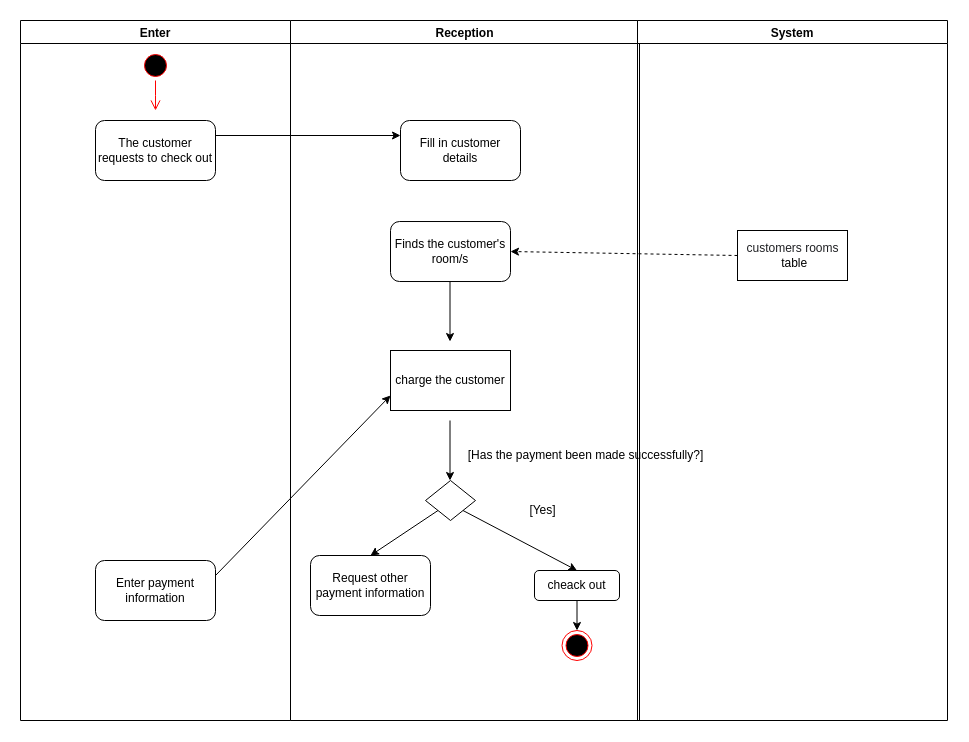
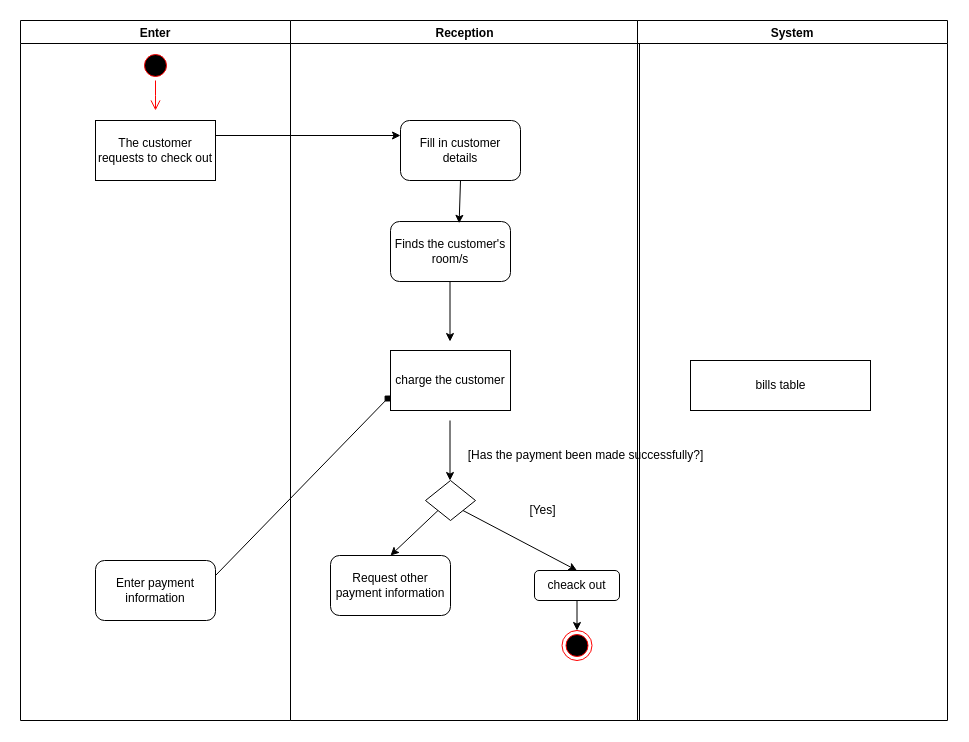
- <mxCell id="5" value="The customer requests to check out" style="rounded=1;whiteSpace=wrap;html=1;" vertex="1" parent="2"><mxGeometry x="75" y="100" width="120" height="60" as="geometry" /></mxCell>
+ <mxCell id="5" value="The customer requests to check out" style="whiteSpace=wrap;html=1;rounded=0;" vertex="1" parent="2"><mxGeometry x="75" y="100" width="120" height="60" as="geometry" /></mxCell>
+ <mxCell id="10" value="" style="endArrow=classic;html=1;rounded=0;fontSize=12;exitX=0.5;exitY=1;exitDx=0;exitDy=0;entryX=0.572;entryY=0.03;entryDx=0;entryDy=0;entryPerimeter=0;" edge="1" parent="7" source="8" target="9"><mxGeometry width="50" height="50" relative="1" as="geometry"><mxPoint x="167.8" y="190.0" as="sourcePoint" /><mxPoint x="-60" y="201.02" as="targetPoint" /></mxGeometry></mxCell>
- <mxCell id="27" value="" style="endArrow=classic;html=1;rounded=0;fontSize=12;exitX=0;exitY=0.5;exitDx=0;exitDy=0;dashed=1;entryX=1;entryY=0.5;entryDx=0;entryDy=0;" edge="1" parent="1" source="23" target="9"><mxGeometry width="50" height="50" relative="1" as="geometry"><mxPoint x="640" y="230" as="sourcePoint" /><mxPoint x="530" y="220" as="targetPoint" /></mxGeometry></mxCell>
- <mxCell id="23" value="&lt;span style=&quot;color: rgb(32, 33, 36); font-family: arial, sans-serif; text-align: start; background-color: rgb(255, 255, 255);&quot;&gt;customers rooms&lt;br&gt;&lt;/span&gt;&lt;span style=&quot;&quot;&gt;&amp;nbsp;table&lt;/span&gt;" style="html=1;" vertex="1" parent="22"><mxGeometry x="100" y="210" width="110" height="50" as="geometry" /></mxCell>
+ <mxCell id="24" value="bills table" style="html=1;" vertex="1" parent="22"><mxGeometry x="53" y="340" width="180" height="50" as="geometry" /></mxCell>
- <mxCell id="28" value="" style="endArrow=classic;html=1;rounded=0;exitX=1;exitY=0.25;exitDx=0;exitDy=0;entryX=0;entryY=0.75;entryDx=0;entryDy=0;" edge="1" parent="1" source="6" target="12"><mxGeometry width="50" height="50" relative="1" as="geometry"><mxPoint x="457.5" y="530" as="sourcePoint" /><mxPoint x="410" y="575" as="targetPoint" /></mxGeometry></mxCell>
+ <mxCell id="28" value="" style="endArrow=diamond;html=1;rounded=0;exitX=1;exitY=0.25;exitDx=0;exitDy=0;entryX=0;entryY=0.75;entryDx=0;entryDy=0;" edge="1" parent="1" source="6" target="12"><mxGeometry width="50" height="50" relative="1" as="geometry"><mxPoint x="457.5" y="530" as="sourcePoint" /><mxPoint x="410" y="575" as="targetPoint" /></mxGeometry></mxCell>
- <mxCell id="20" value="Request other payment information" style="rounded=1;whiteSpace=wrap;html=1;fontSize=12;" vertex="1" parent="7"><mxGeometry x="20" y="535" width="120" height="60" as="geometry" /></mxCell>
+ <mxCell id="20" value="Request other payment information" style="rounded=1;whiteSpace=wrap;html=1;fontSize=12;" vertex="1" parent="7"><mxGeometry x="40" y="535" width="120" height="60" as="geometry" /></mxCell>
